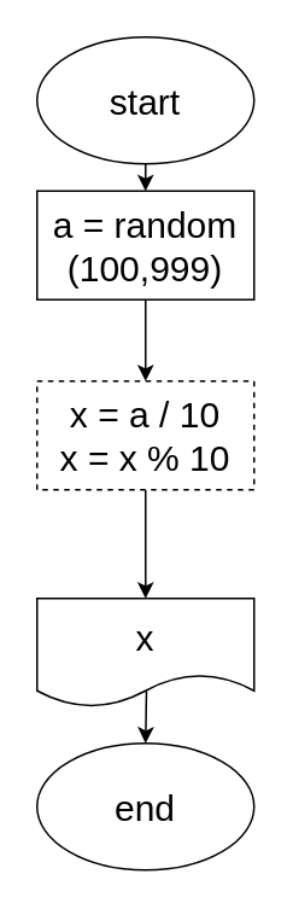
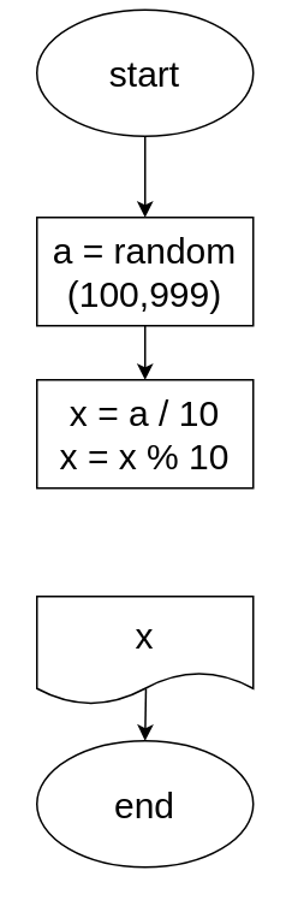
- <mxCell id="3" value="start" style="ellipse;whiteSpace=wrap;html=1;fontSize=20;" vertex="1" parent="1"><mxGeometry x="20" width="120" height="70" as="geometry" y="20" /></mxCell>
+ <mxCell id="3" value="start" style="ellipse;whiteSpace=wrap;html=1;fontSize=20;" vertex="1" parent="1"><mxGeometry x="20" y="5" width="120" height="70" as="geometry" /></mxCell>
- <mxCell id="5" value="a = random&lt;br&gt;(100,999)" style="rounded=0;whiteSpace=wrap;html=1;fontSize=20;" vertex="1" parent="1"><mxGeometry x="20" y="105" width="120" height="60" as="geometry" /></mxCell>
+ <mxCell id="5" value="a = random&lt;br&gt;(100,999)" style="rounded=0;whiteSpace=wrap;html=1;fontSize=20;" vertex="1" parent="1"><mxGeometry x="20" y="120" width="120" height="60" as="geometry" /></mxCell>
- <mxCell id="7" value="x = a / 10&lt;br&gt;x = x % 10" style="rounded=0;whiteSpace=wrap;html=1;fontSize=20;dashed=1;" vertex="1" parent="1"><mxGeometry x="20" y="210" width="120" height="60" as="geometry" /></mxCell>
+ <mxCell id="7" value="x = a / 10&lt;br&gt;x = x % 10" style="rounded=0;whiteSpace=wrap;html=1;fontSize=20;" vertex="1" parent="1"><mxGeometry x="20" y="210" width="120" height="60" as="geometry" /></mxCell>
- <mxCell id="6" style="edgeStyle=none;html=1;exitX=0.5;exitY=1;exitDx=0;exitDy=0;fontSize=20;" edge="1" parent="1" source="7" target="8"><mxGeometry relative="1" as="geometry" /></mxCell>
